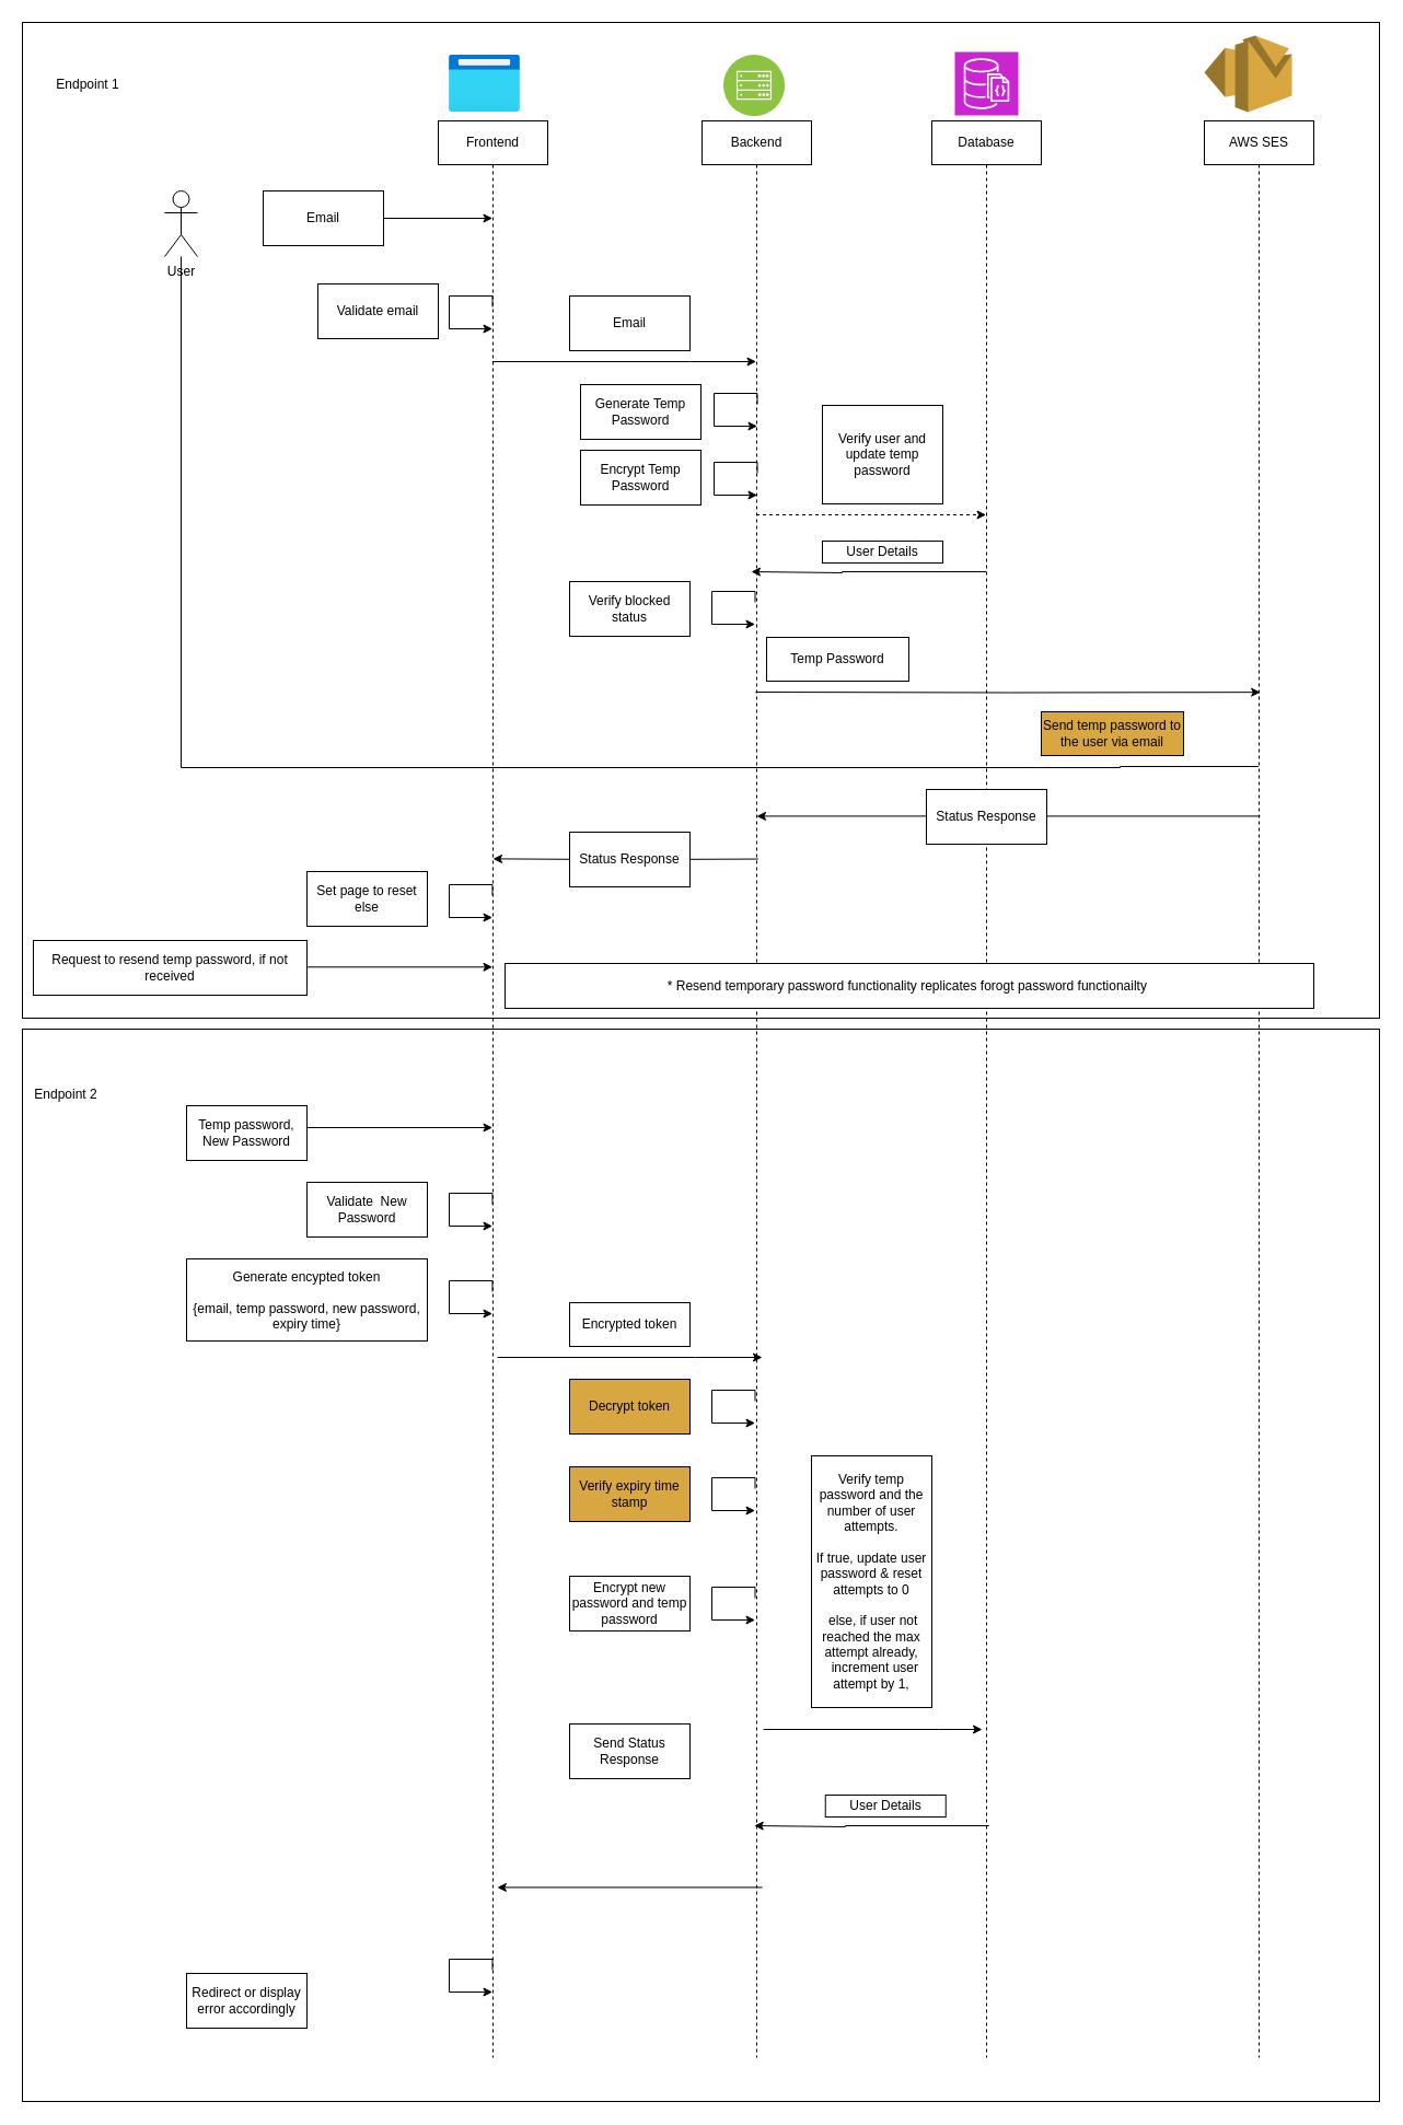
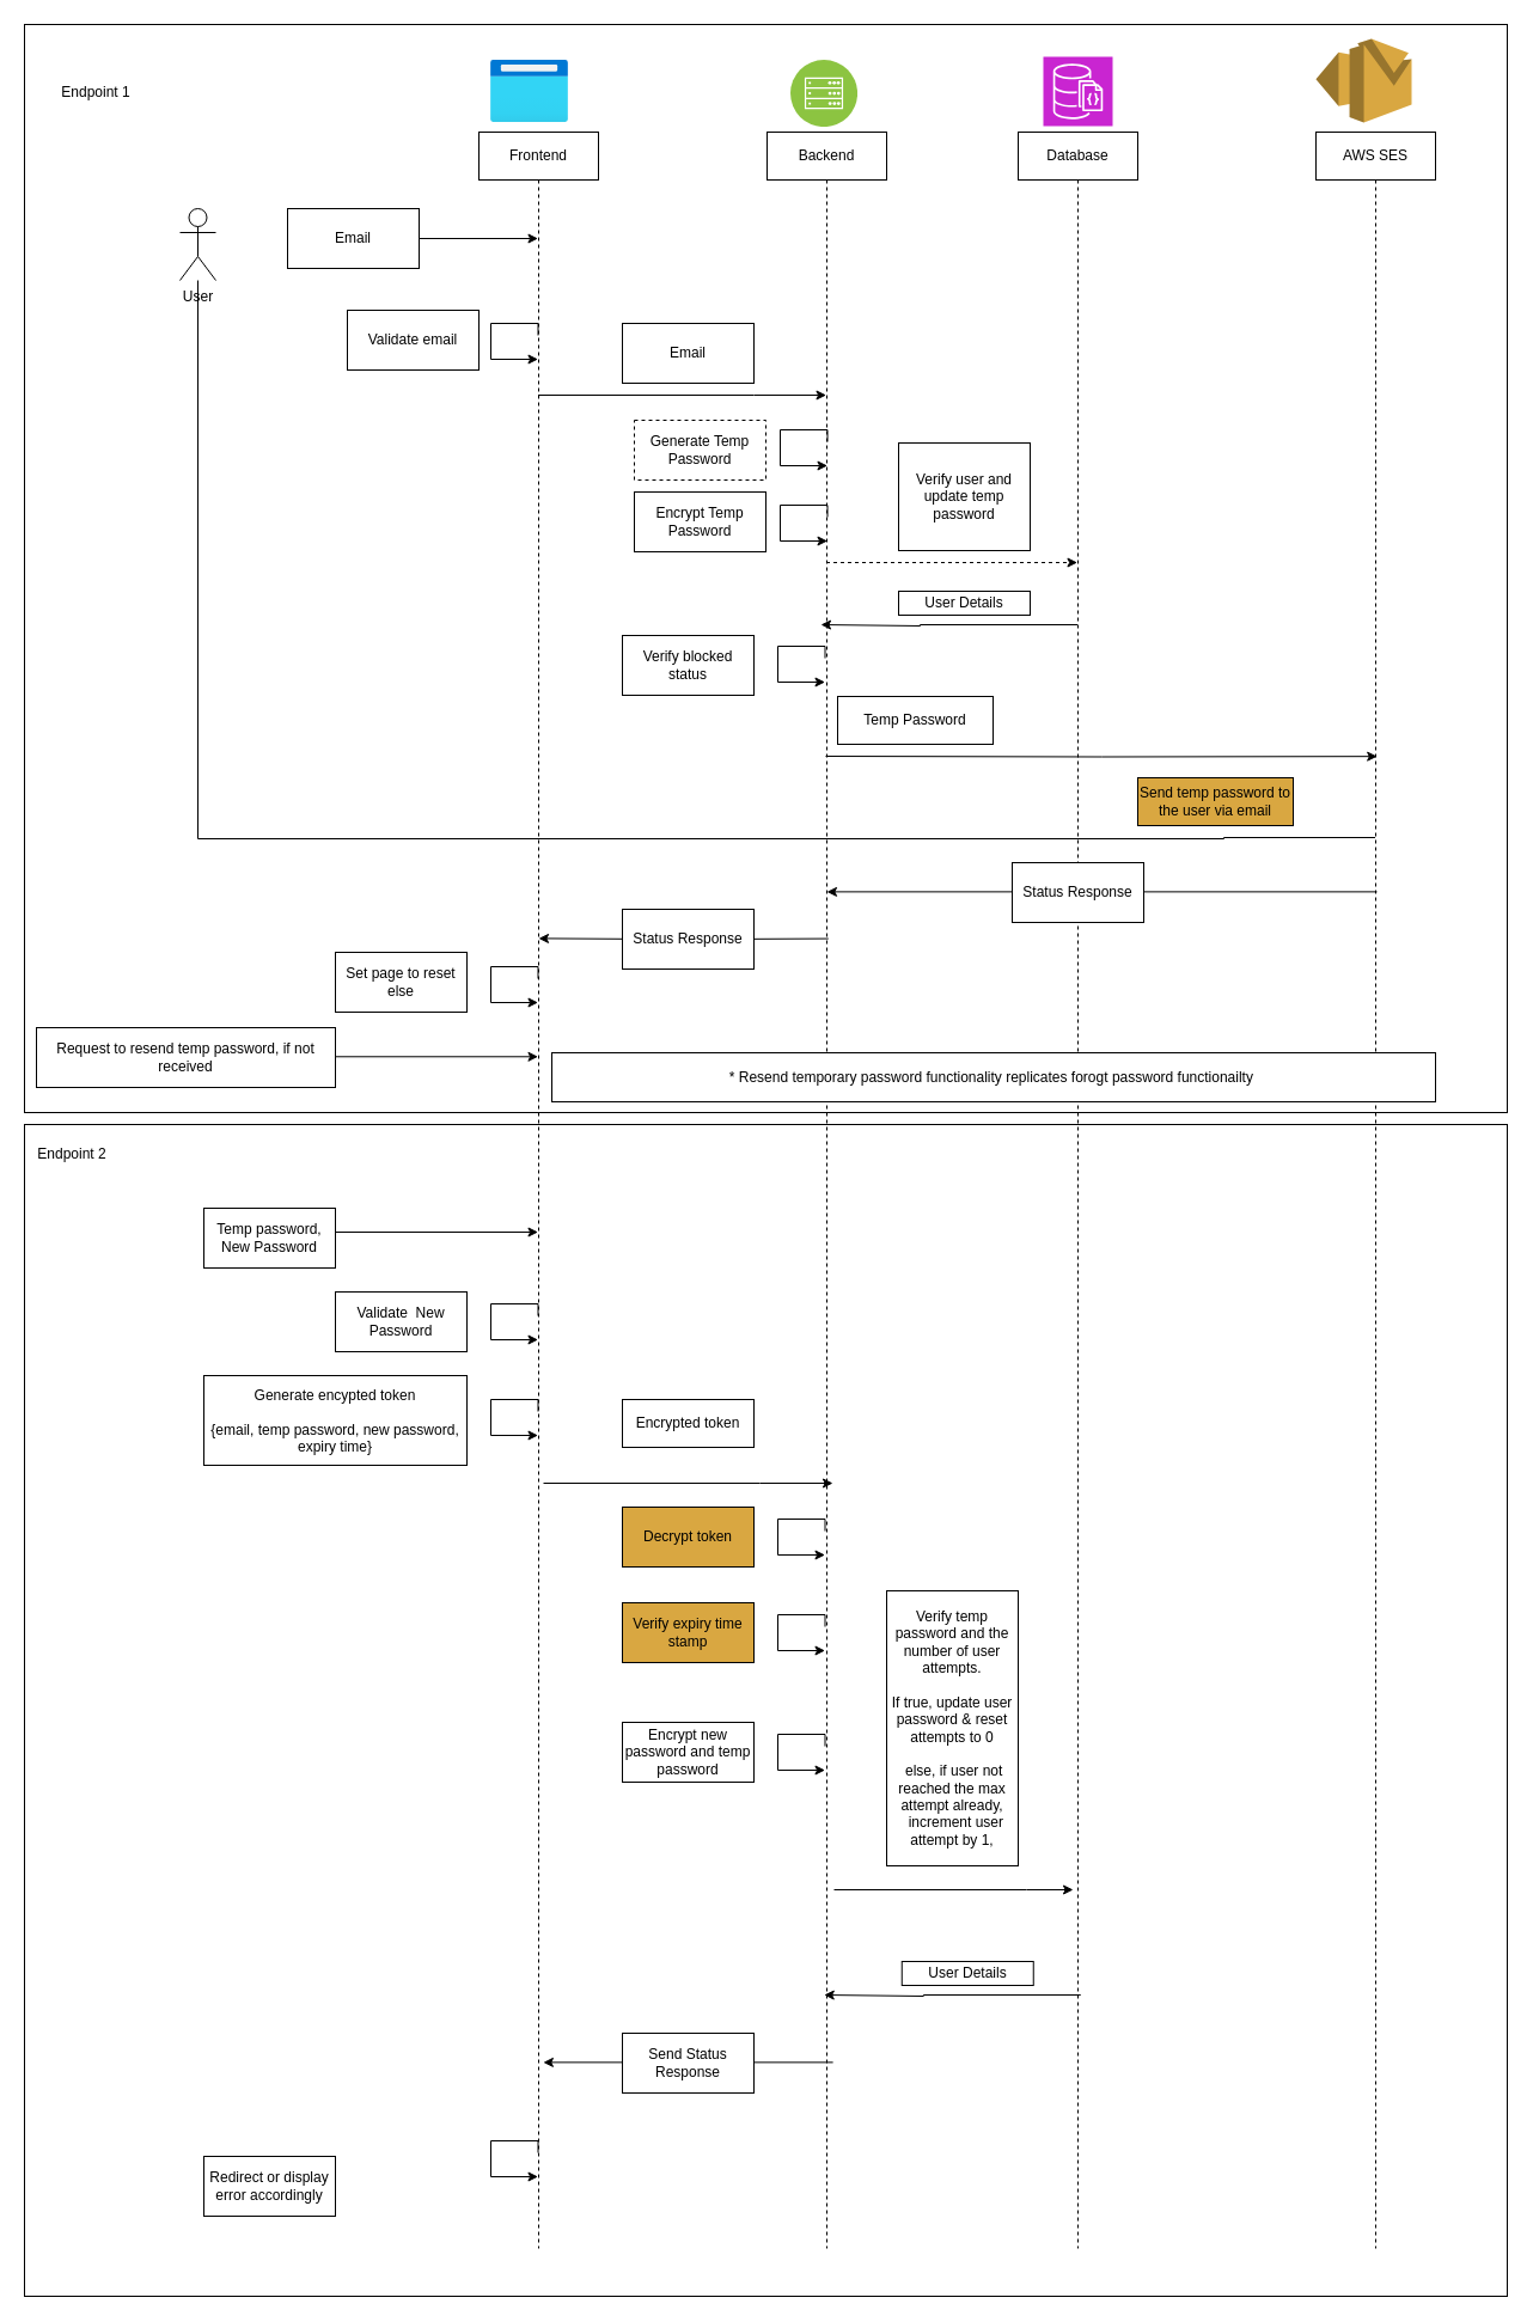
- <mxCell id="17" value="Generate Temp Password" style="html=1;whiteSpace=wrap;" parent="1" vertex="1"><mxGeometry x="530" y="351" width="110" height="50" as="geometry" /></mxCell>
+ <mxCell id="17" value="Generate Temp Password" style="html=1;whiteSpace=wrap;dashed=1;" parent="1" vertex="1"><mxGeometry x="530" y="351" width="110" height="50" as="geometry" /></mxCell>
- <mxCell id="65" value="Endpoint 2" style="text;html=1;align=center;verticalAlign=middle;whiteSpace=wrap;rounded=0;" vertex="1" parent="1"><mxGeometry x="30" y="985" width="60" height="30" as="geometry" /></mxCell>
+ <mxCell id="65" value="Endpoint 2" style="text;html=1;align=center;verticalAlign=middle;whiteSpace=wrap;rounded=0;" vertex="1" parent="1"><mxGeometry y="950" width="60" height="30" as="geometry" x="30" /></mxCell>
- <mxCell id="37" value="Encrypted token" style="html=1;whiteSpace=wrap;" parent="1" vertex="1"><mxGeometry x="520" y="1190" width="110" height="40" as="geometry" /></mxCell>
+ <mxCell id="37" value="Encrypted token" style="html=1;whiteSpace=wrap;" parent="1" vertex="1"><mxGeometry x="520" y="1170" width="110" height="40" as="geometry" /></mxCell>
- <mxCell id="50" value="Send Status Response" style="html=1;whiteSpace=wrap;" parent="1" vertex="1"><mxGeometry x="520" y="1575" width="110" height="50" as="geometry" /></mxCell>
+ <mxCell id="50" value="Send Status Response" style="html=1;whiteSpace=wrap;" parent="1" vertex="1"><mxGeometry x="520" y="1700" width="110" height="50" as="geometry" /></mxCell>
